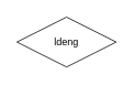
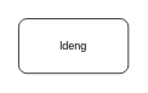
- <mxCell id="2" value="ldeng" style="rhombus;whiteSpace=wrap;html=1;" vertex="1" parent="1"><mxGeometry x="20" y="20" width="120" height="60" as="geometry" /></mxCell>
+ <mxCell id="2" value="ldeng" style="rounded=1;whiteSpace=wrap;html=1;" vertex="1" parent="1"><mxGeometry x="20" y="20" width="120" height="60" as="geometry" /></mxCell>
